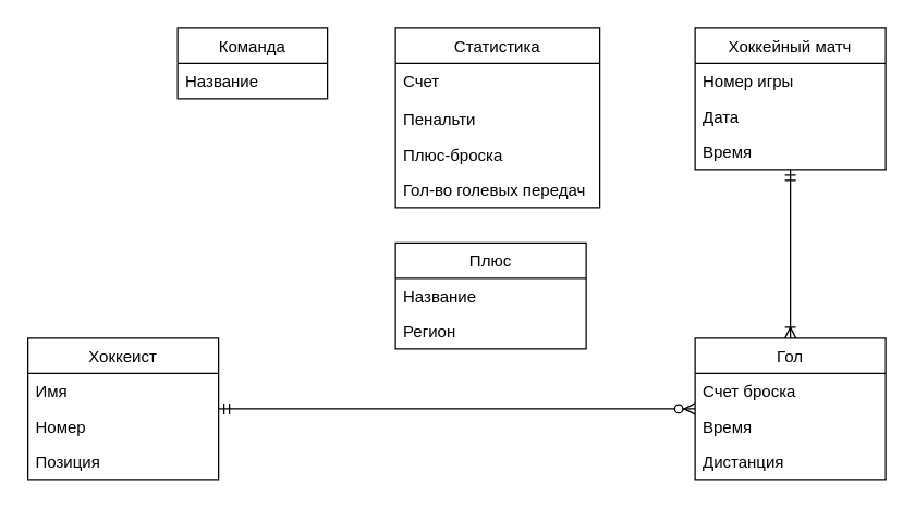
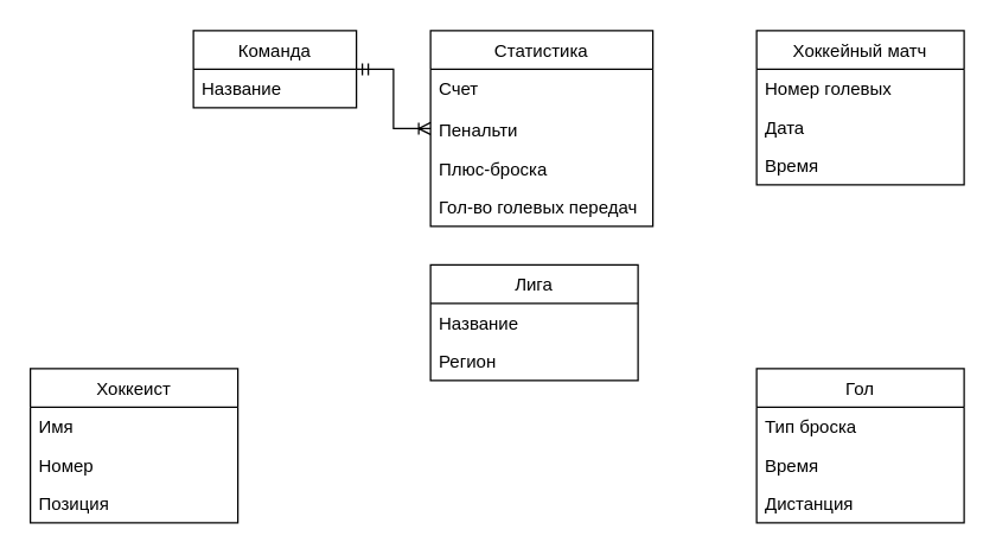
- <mxCell id="17" value="Номер игры" style="text;strokeColor=none;fillColor=none;align=left;verticalAlign=top;spacingLeft=4;spacingRight=4;overflow=hidden;rotatable=0;points=[[0,0.5],[1,0.5]];portConstraint=eastwest;" parent="16" vertex="1"><mxGeometry y="26" width="140" height="26" as="geometry" /></mxCell>
+ <mxCell id="17" value="Номер голевых" style="text;strokeColor=none;fillColor=none;align=left;verticalAlign=top;spacingLeft=4;spacingRight=4;overflow=hidden;rotatable=0;points=[[0,0.5],[1,0.5]];portConstraint=eastwest;" parent="16" vertex="1"><mxGeometry y="26" width="140" height="26" as="geometry" /></mxCell>
+ <mxCell id="13" style="edgeStyle=orthogonalEdgeStyle;rounded=0;orthogonalLoop=1;jettySize=auto;html=1;startArrow=ERmandOne;startFill=0;endArrow=ERoneToMany;endFill=0;" parent="1" source="14" target="20" edge="1"><mxGeometry relative="1" as="geometry" /></mxCell>
- <mxCell id="25" style="edgeStyle=orthogonalEdgeStyle;rounded=0;orthogonalLoop=1;jettySize=auto;html=1;startArrow=ERmandOne;startFill=0;endArrow=ERoneToMany;endFill=0;entryX=0.5;entryY=0;entryDx=0;entryDy=0;" parent="1" source="16" target="2" edge="1"><mxGeometry relative="1" as="geometry"><mxPoint x="579.58" y="150.598" as="sourcePoint" /><mxPoint x="520" y="348" as="targetPoint" /></mxGeometry></mxCell>
- <mxCell id="6" value="Плюс" style="swimlane;fontStyle=0;childLayout=stackLayout;horizontal=1;startSize=26;horizontalStack=0;resizeParent=1;resizeParentMax=0;resizeLast=0;collapsible=1;marginBottom=0;" parent="1" vertex="1"><mxGeometry x="290" y="178" width="140" height="78" as="geometry" /></mxCell>
+ <mxCell id="6" value="Лига" style="swimlane;fontStyle=0;childLayout=stackLayout;horizontal=1;startSize=26;horizontalStack=0;resizeParent=1;resizeParentMax=0;resizeLast=0;collapsible=1;marginBottom=0;" parent="1" vertex="1"><mxGeometry x="290" y="178" width="140" height="78" as="geometry" /></mxCell>
- <mxCell id="3" value="Счет броска" style="text;strokeColor=none;fillColor=none;align=left;verticalAlign=top;spacingLeft=4;spacingRight=4;overflow=hidden;rotatable=0;points=[[0,0.5],[1,0.5]];portConstraint=eastwest;" parent="2" vertex="1"><mxGeometry y="26" width="140" height="26" as="geometry" /></mxCell>
+ <mxCell id="3" value="Тип броска" style="text;strokeColor=none;fillColor=none;align=left;verticalAlign=top;spacingLeft=4;spacingRight=4;overflow=hidden;rotatable=0;points=[[0,0.5],[1,0.5]];portConstraint=eastwest;" parent="2" vertex="1"><mxGeometry y="26" width="140" height="26" as="geometry" /></mxCell>
- <mxCell id="26" style="edgeStyle=orthogonalEdgeStyle;rounded=0;orthogonalLoop=1;jettySize=auto;html=1;entryX=1;entryY=0.5;entryDx=0;entryDy=0;startArrow=ERzeroToMany;startFill=1;endArrow=ERmandOne;endFill=0;" parent="1" source="2" target="9" edge="1"><mxGeometry relative="1" as="geometry" /></mxCell>
